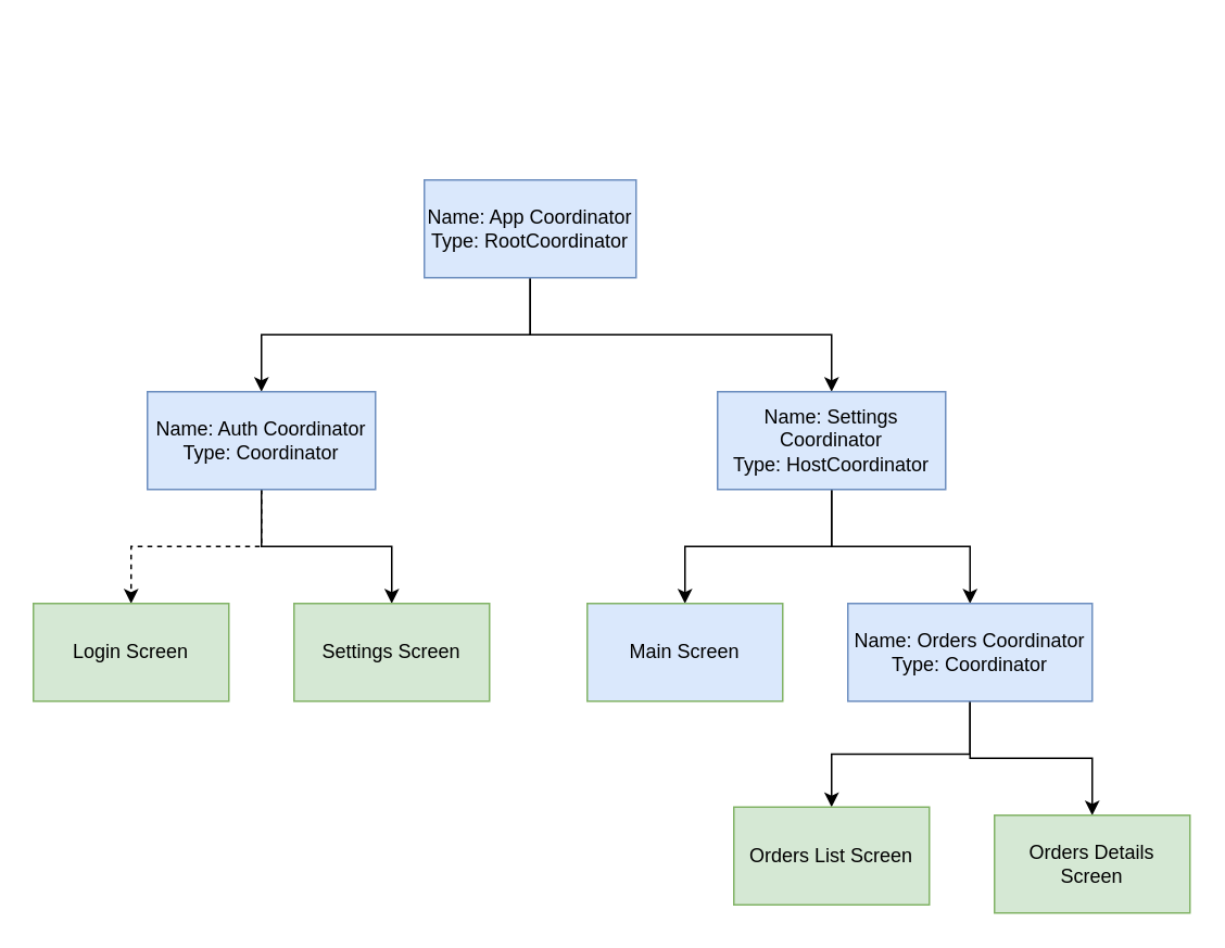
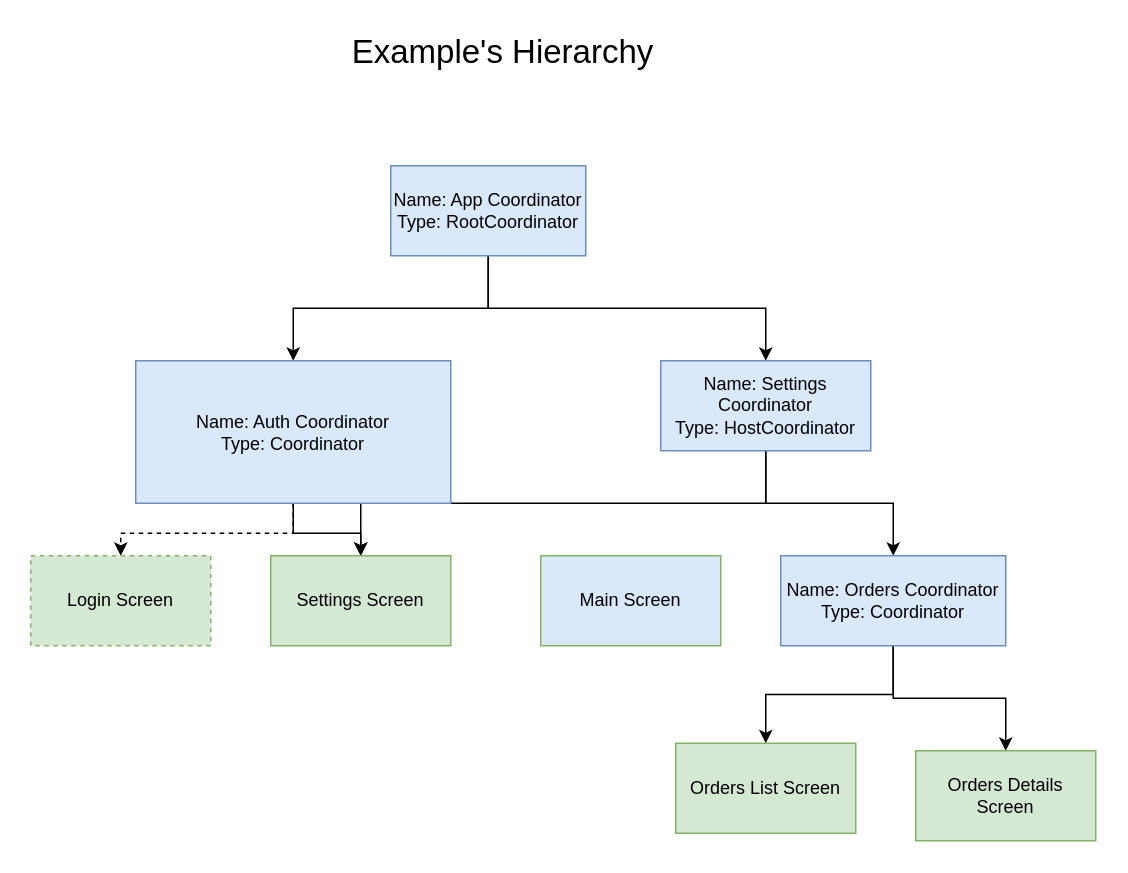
+ <mxCell id="2" value="&lt;font style=&quot;font-size: 22px;&quot;&gt;Example's Hierarchy&lt;/font&gt;" style="text;html=1;align=center;verticalAlign=middle;whiteSpace=wrap;rounded=0;" vertex="1" parent="1"><mxGeometry x="200" y="20" width="270" height="30" as="geometry" /></mxCell>
- <mxCell id="11" value="Name: Auth Coordinator&lt;br&gt;Type: Coordinator" style="rounded=0;whiteSpace=wrap;html=1;fillColor=#dae8fc;strokeColor=#6c8ebf;" vertex="1" parent="1"><mxGeometry x="90" y="240" width="140" height="60" as="geometry" /></mxCell>
+ <mxCell id="11" value="Name: Auth Coordinator&lt;br&gt;Type: Coordinator" style="rounded=0;whiteSpace=wrap;html=1;fillColor=#dae8fc;strokeColor=#6c8ebf;" vertex="1" parent="1"><mxGeometry x="90" y="240" width="210" height="95" as="geometry" /></mxCell>
- <mxCell id="6" style="edgeStyle=orthogonalEdgeStyle;rounded=0;orthogonalLoop=1;jettySize=auto;html=1;exitX=0.5;exitY=1;exitDx=0;exitDy=0;entryX=0.5;entryY=0;entryDx=0;entryDy=0;" edge="1" parent="1" source="8" target="15"><mxGeometry relative="1" as="geometry" /></mxCell>
+ <mxCell id="6" style="edgeStyle=orthogonalEdgeStyle;rounded=0;orthogonalLoop=1;jettySize=auto;html=1;exitX=0.5;exitY=1;exitDx=0;exitDy=0;" edge="1" parent="1" source="8" target="17"><mxGeometry relative="1" as="geometry" /></mxCell>
- <mxCell id="16" value="Login Screen" style="rounded=0;whiteSpace=wrap;html=1;fillColor=#d5e8d4;strokeColor=#82b366;" vertex="1" parent="1"><mxGeometry x="20" y="370" width="120" height="60" as="geometry" /></mxCell>
+ <mxCell id="16" value="Login Screen" style="rounded=0;whiteSpace=wrap;html=1;fillColor=#d5e8d4;strokeColor=#82b366;dashed=1;" vertex="1" parent="1"><mxGeometry x="20" y="370" width="120" height="60" as="geometry" /></mxCell>
